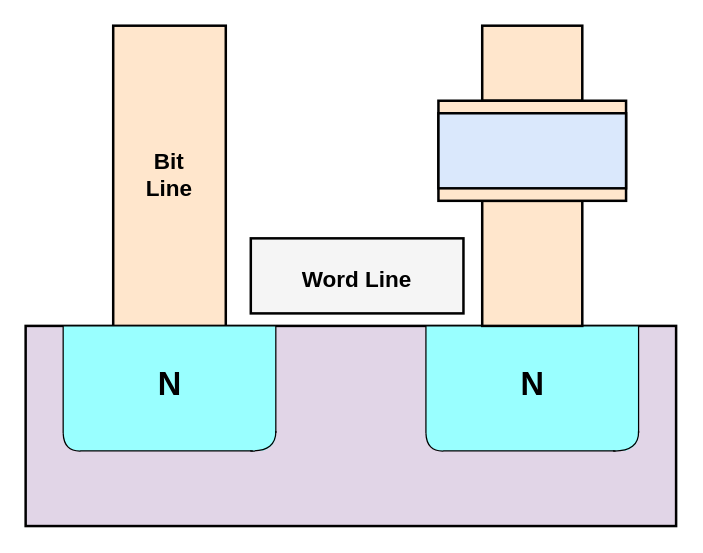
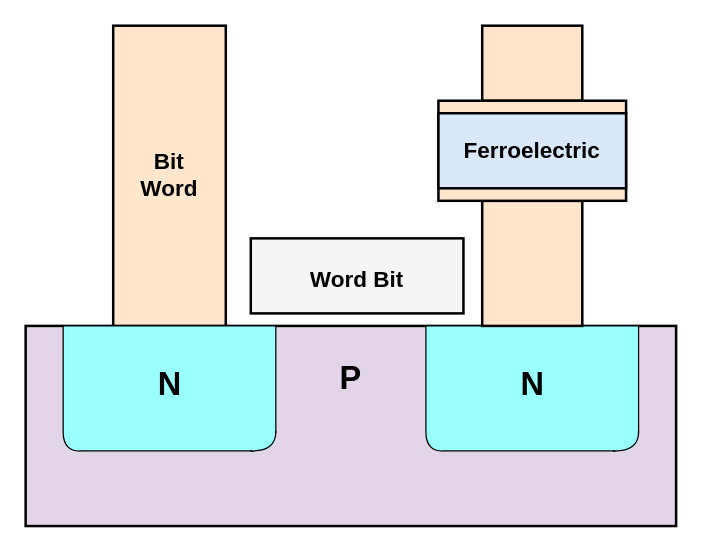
+ <mxCell id="24" value="&lt;span style=&quot;font-size: 18px;&quot;&gt;&lt;b&gt;Ferroelectric&lt;/b&gt;&lt;/span&gt;" style="text;html=1;align=center;verticalAlign=middle;whiteSpace=wrap;rounded=0;" vertex="1" parent="21"><mxGeometry x="6.25" y="15" width="137.5" height="50" as="geometry" /></mxCell>
- <mxCell id="16" value="&lt;font style=&quot;font-size: 18px;&quot;&gt;&lt;b&gt;Bit&lt;/b&gt;&lt;/font&gt;&lt;div&gt;&lt;font style=&quot;font-size: 18px;&quot;&gt;&lt;b&gt;Line&lt;/b&gt;&lt;/font&gt;&lt;/div&gt;" style="text;html=1;align=center;verticalAlign=middle;whiteSpace=wrap;rounded=0;" vertex="1" parent="1"><mxGeometry x="105" y="115" width="60" height="50" as="geometry" /></mxCell>
+ <mxCell id="16" value="&lt;font style=&quot;font-size: 18px;&quot;&gt;&lt;b&gt;Bit&lt;/b&gt;&lt;/font&gt;&lt;div&gt;&lt;font style=&quot;font-size: 18px;&quot;&gt;&lt;b&gt;Word&lt;/b&gt;&lt;/font&gt;&lt;/div&gt;" style="text;html=1;align=center;verticalAlign=middle;whiteSpace=wrap;rounded=0;" vertex="1" parent="1"><mxGeometry x="105" y="115" width="60" height="50" as="geometry" /></mxCell>
- <mxCell id="20" value="&lt;h1 style=&quot;margin-top: 0px;&quot;&gt;&lt;font style=&quot;font-size: 18px;&quot;&gt;Word Line&lt;/font&gt;&lt;/h1&gt;" style="text;html=1;whiteSpace=wrap;overflow=hidden;rounded=0;align=center;" vertex="1" parent="18"><mxGeometry y="10" width="170" height="40" as="geometry" /></mxCell>
+ <mxCell id="20" value="&lt;h1 style=&quot;margin-top: 0px;&quot;&gt;&lt;font style=&quot;font-size: 18px;&quot;&gt;Word Bit&lt;/font&gt;&lt;/h1&gt;" style="text;html=1;whiteSpace=wrap;overflow=hidden;rounded=0;align=center;" vertex="1" parent="18"><mxGeometry y="10" width="170" height="40" as="geometry" /></mxCell>
+ <mxCell id="14" value="&lt;h1 style=&quot;margin-top: 0px;&quot;&gt;&lt;font style=&quot;font-size: 26px;&quot;&gt;P&lt;/font&gt;&lt;/h1&gt;" style="text;html=1;whiteSpace=wrap;overflow=hidden;rounded=0;align=center;" vertex="1" parent="1"><mxGeometry x="260" y="280" width="40" height="40" as="geometry" /></mxCell>
